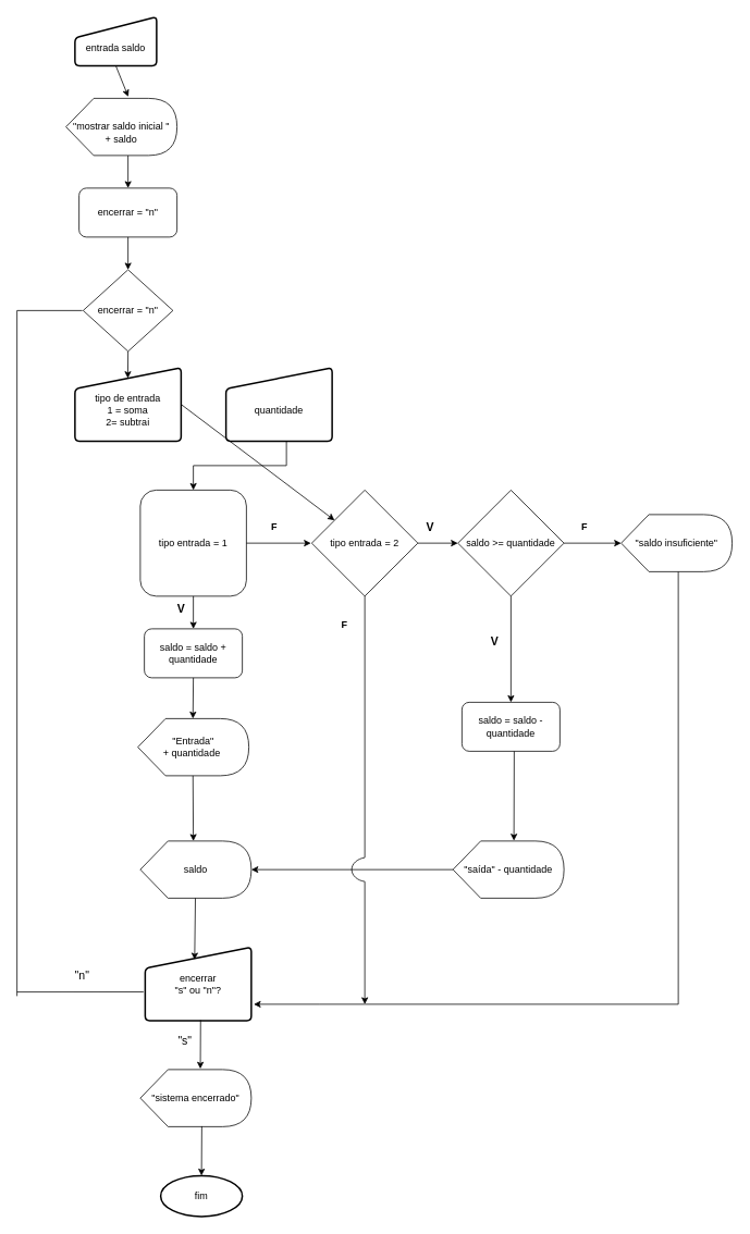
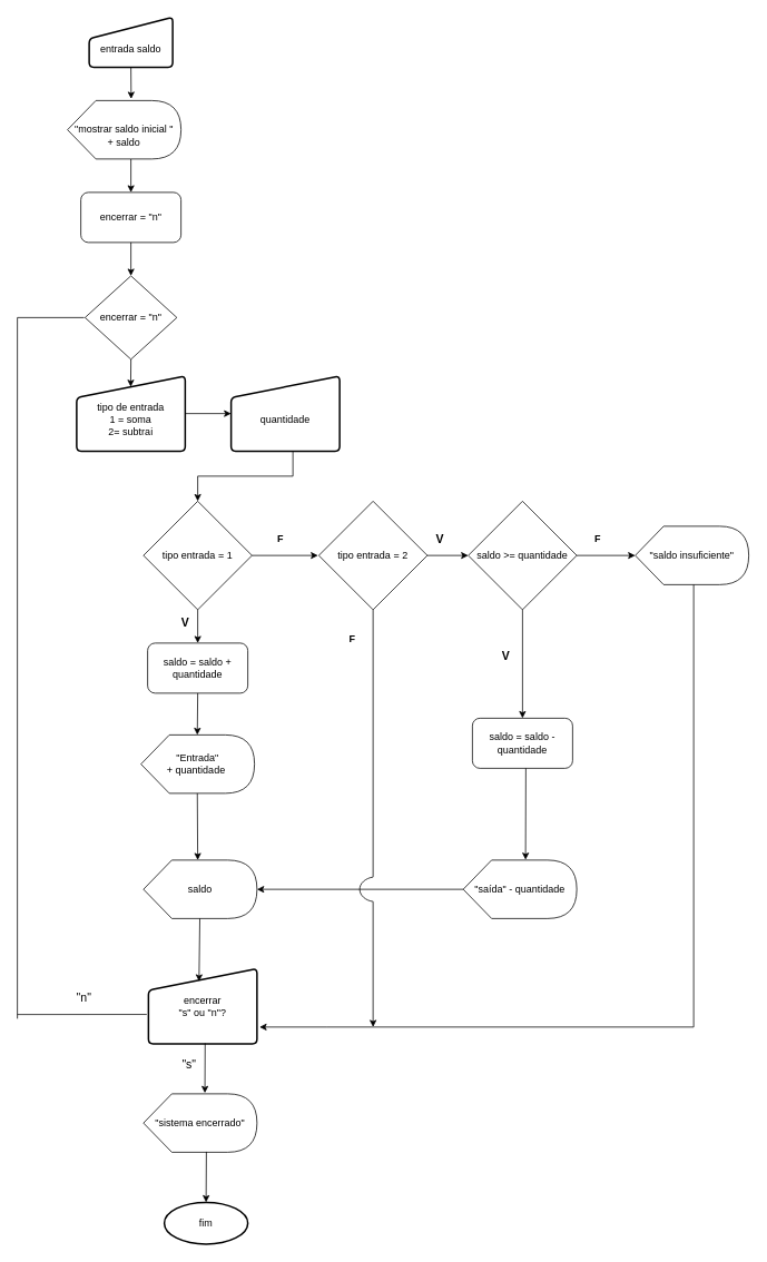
- <mxCell id="2" value="&lt;br&gt;entrada saldo" style="html=1;strokeWidth=2;shape=manualInput;whiteSpace=wrap;rounded=1;size=26;arcSize=11;" parent="1" vertex="1"><mxGeometry x="91" y="20" width="100" height="60" as="geometry" /></mxCell>
+ <mxCell id="2" value="&lt;br&gt;entrada saldo" style="html=1;strokeWidth=2;shape=manualInput;whiteSpace=wrap;rounded=1;size=26;arcSize=11;" parent="1" vertex="1"><mxGeometry x="106" y="20" width="100" height="60" as="geometry" /></mxCell>
- <mxCell id="24" value="" style="endArrow=classic;html=1;rounded=0;exitX=1;exitY=0.5;exitDx=0;exitDy=0;" edge="1" parent="1" source="6" target="9"><mxGeometry width="50" height="50" relative="1" as="geometry"><mxPoint x="266" y="590" as="sourcePoint" /><mxPoint x="316" y="540" as="targetPoint" /></mxGeometry></mxCell>
+ <mxCell id="24" value="" style="endArrow=classic;html=1;rounded=0;exitX=1;exitY=0.5;exitDx=0;exitDy=0;entryX=0;entryY=0.5;entryDx=0;entryDy=0;" edge="1" parent="1" source="6" target="7"><mxGeometry width="50" height="50" relative="1" as="geometry"><mxPoint x="266" y="590" as="sourcePoint" /><mxPoint x="316" y="540" as="targetPoint" /></mxGeometry></mxCell>
- <mxCell id="8" value="tipo entrada = 1" style="whiteSpace=wrap;html=1;rounded=1;" vertex="1" parent="1"><mxGeometry x="171" y="600" width="130" height="130" as="geometry" /></mxCell>
+ <mxCell id="8" value="tipo entrada = 1" style="rhombus;whiteSpace=wrap;html=1;" vertex="1" parent="1"><mxGeometry x="171" y="600" width="130" height="130" as="geometry" /></mxCell>
